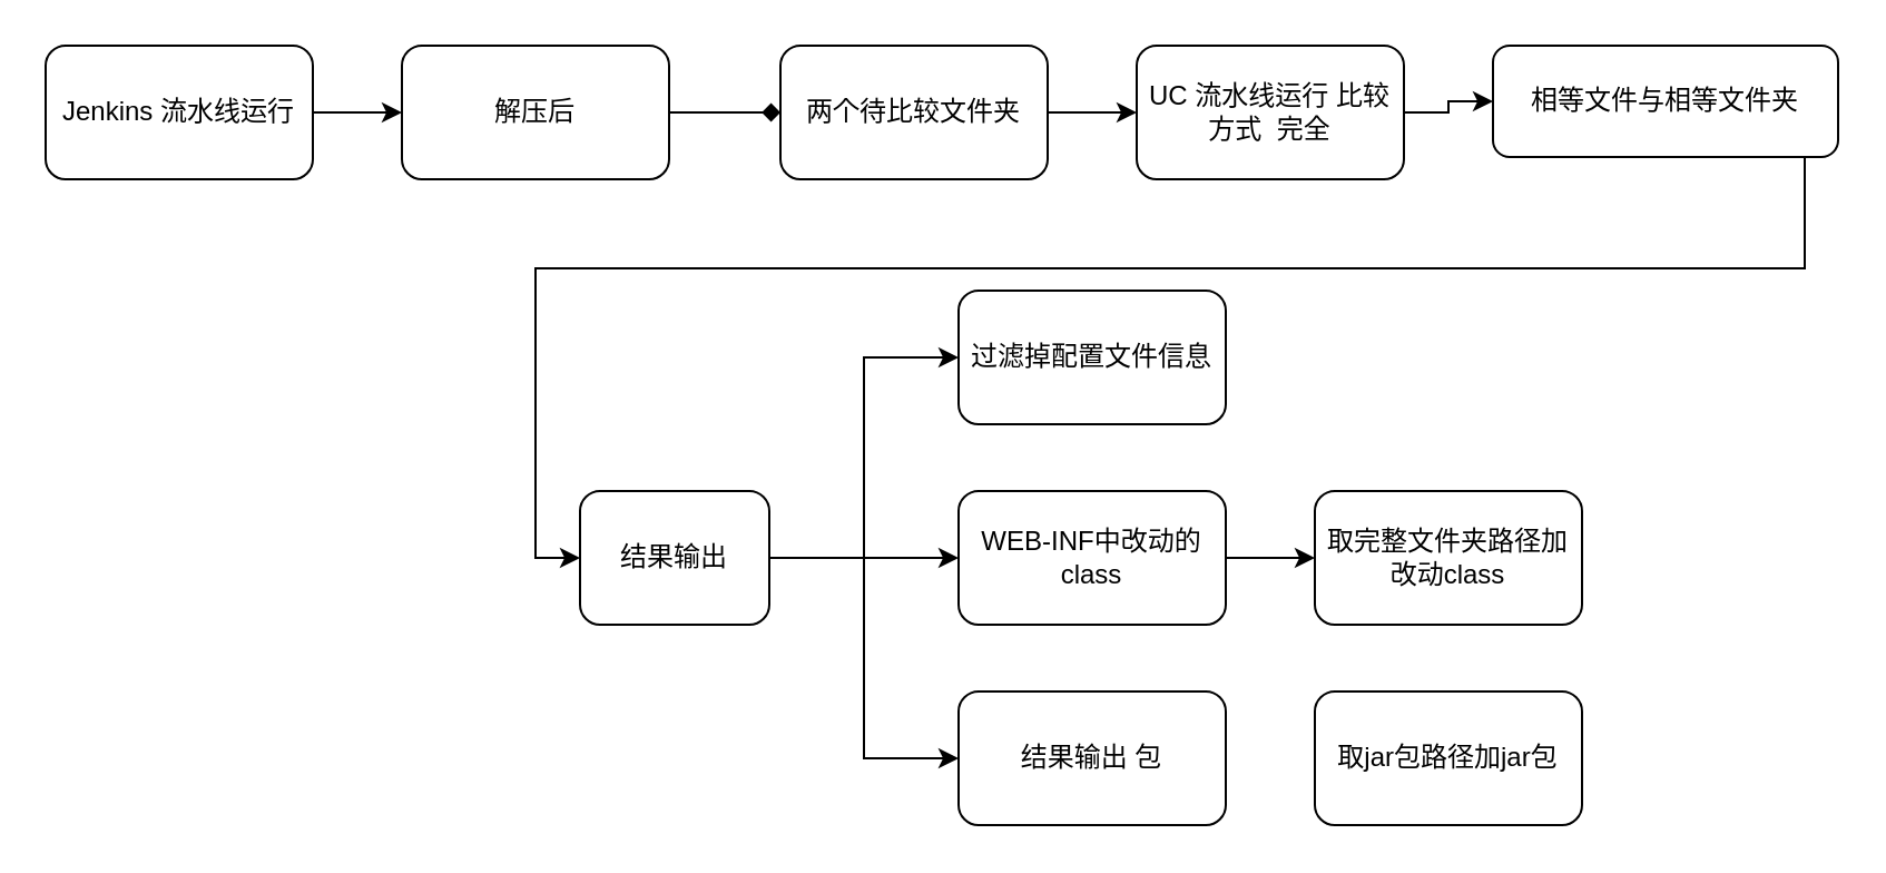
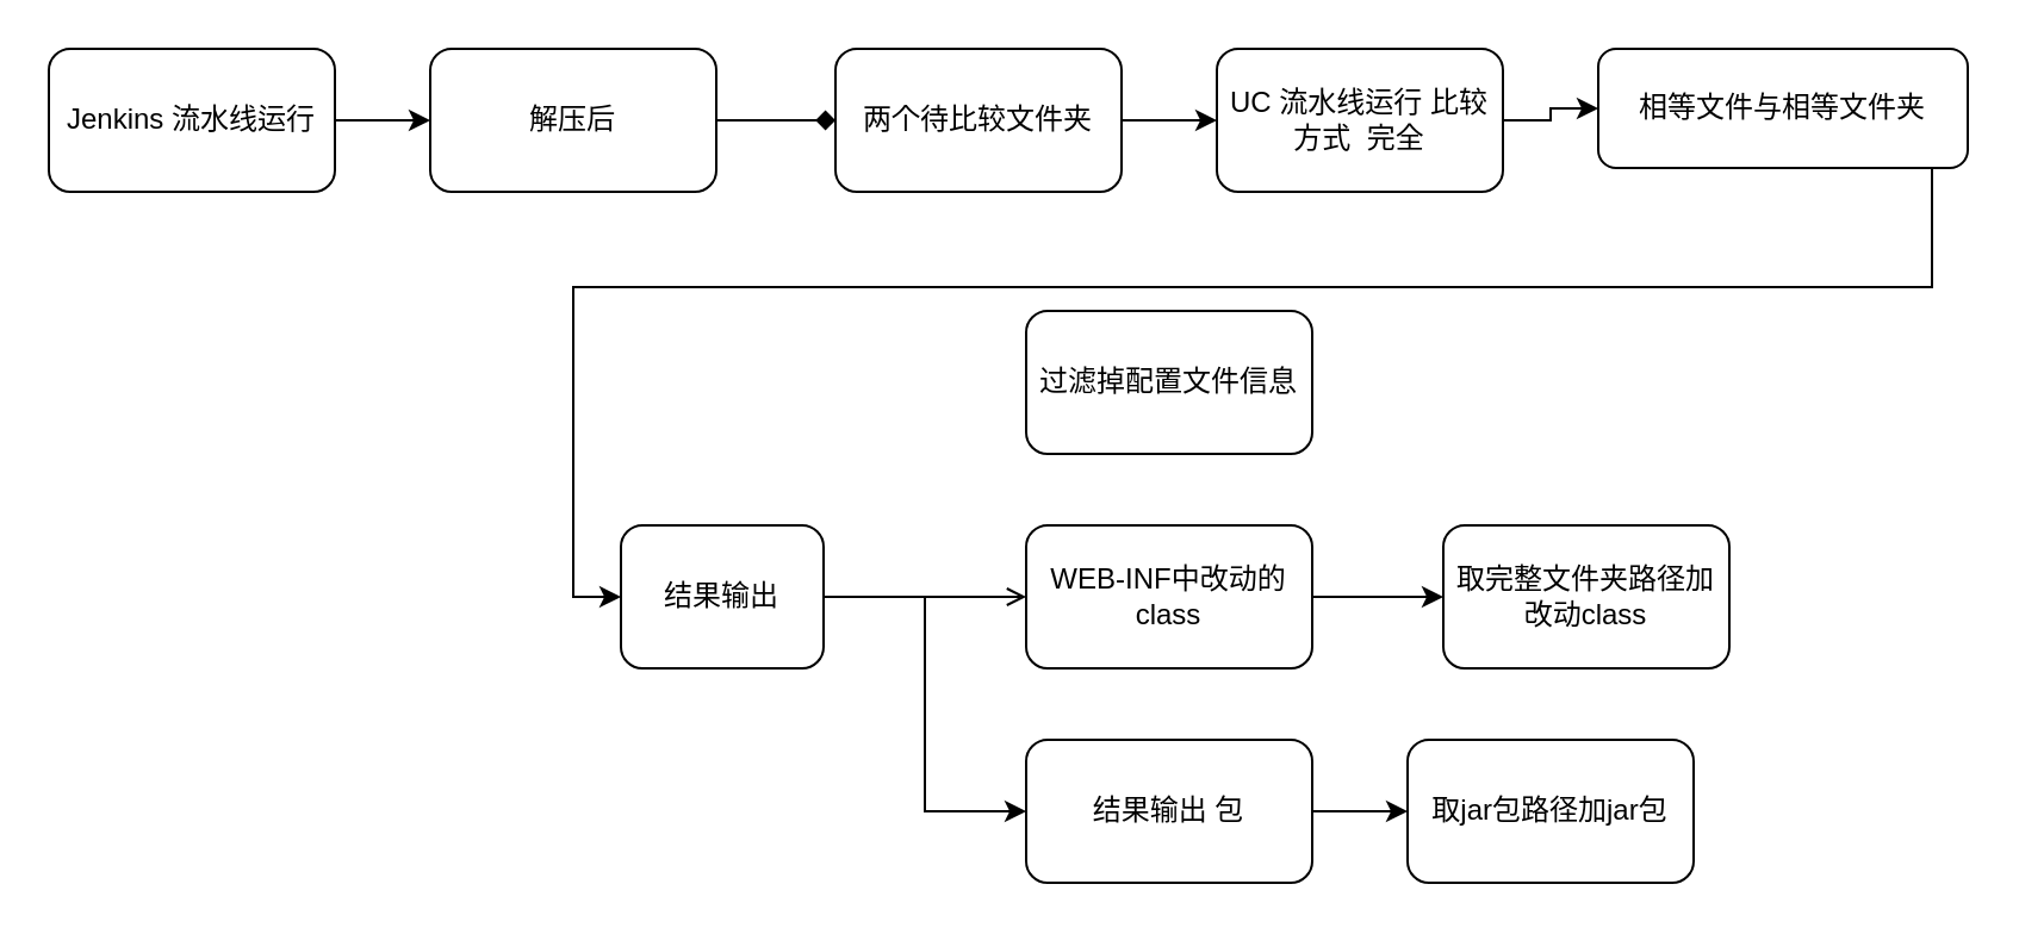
- <mxCell id="12" style="edgeStyle=orthogonalEdgeStyle;rounded=0;orthogonalLoop=1;jettySize=auto;html=1;exitX=1;exitY=0.5;exitDx=0;exitDy=0;entryX=0;entryY=0.5;entryDx=0;entryDy=0;" edge="1" parent="1" source="15" target="16"><mxGeometry relative="1" as="geometry" /></mxCell>
- <mxCell id="13" style="edgeStyle=orthogonalEdgeStyle;rounded=0;orthogonalLoop=1;jettySize=auto;html=1;exitX=1;exitY=0.5;exitDx=0;exitDy=0;entryX=0;entryY=0.5;entryDx=0;entryDy=0;" edge="1" parent="1" source="15" target="18"><mxGeometry relative="1" as="geometry" /></mxCell>
+ <mxCell id="13" style="edgeStyle=orthogonalEdgeStyle;rounded=0;orthogonalLoop=1;jettySize=auto;html=1;exitX=1;exitY=0.5;exitDx=0;exitDy=0;entryX=0;entryY=0.5;entryDx=0;entryDy=0;endArrow=open;" edge="1" parent="1" source="15" target="18"><mxGeometry relative="1" as="geometry" /></mxCell>
- <mxCell id="19" value="取完整文件夹路径加改动class" style="rounded=1;whiteSpace=wrap;html=1;" vertex="1" parent="1"><mxGeometry x="590" y="220" width="120" height="60" as="geometry" /></mxCell>
+ <mxCell id="19" value="取完整文件夹路径加改动class" style="rounded=1;whiteSpace=wrap;html=1;" vertex="1" parent="1"><mxGeometry x="605" y="220" width="120" height="60" as="geometry" /></mxCell>
+ <mxCell id="20" style="edgeStyle=orthogonalEdgeStyle;rounded=0;orthogonalLoop=1;jettySize=auto;html=1;exitX=1;exitY=0.5;exitDx=0;exitDy=0;" edge="1" parent="1" source="21" target="22"><mxGeometry relative="1" as="geometry" /></mxCell>
